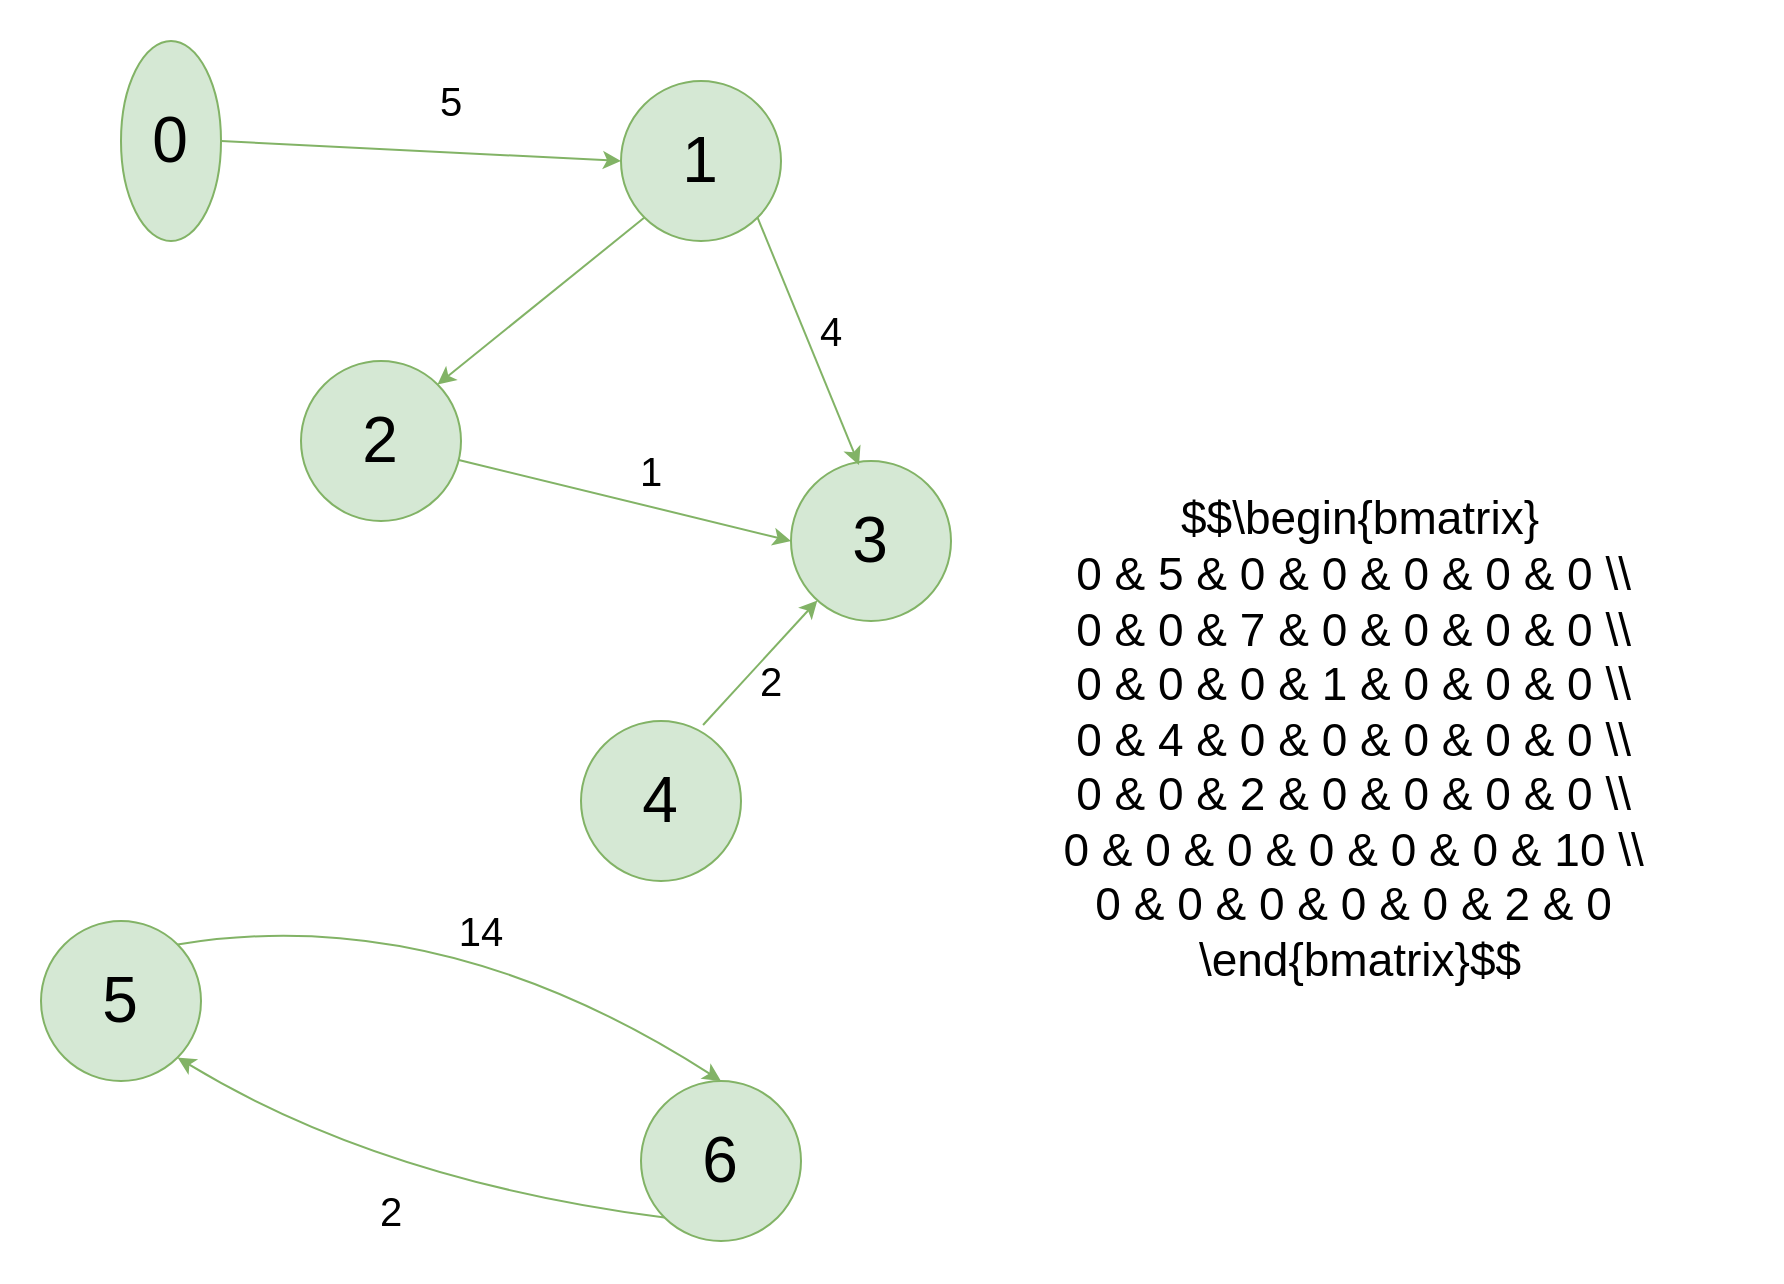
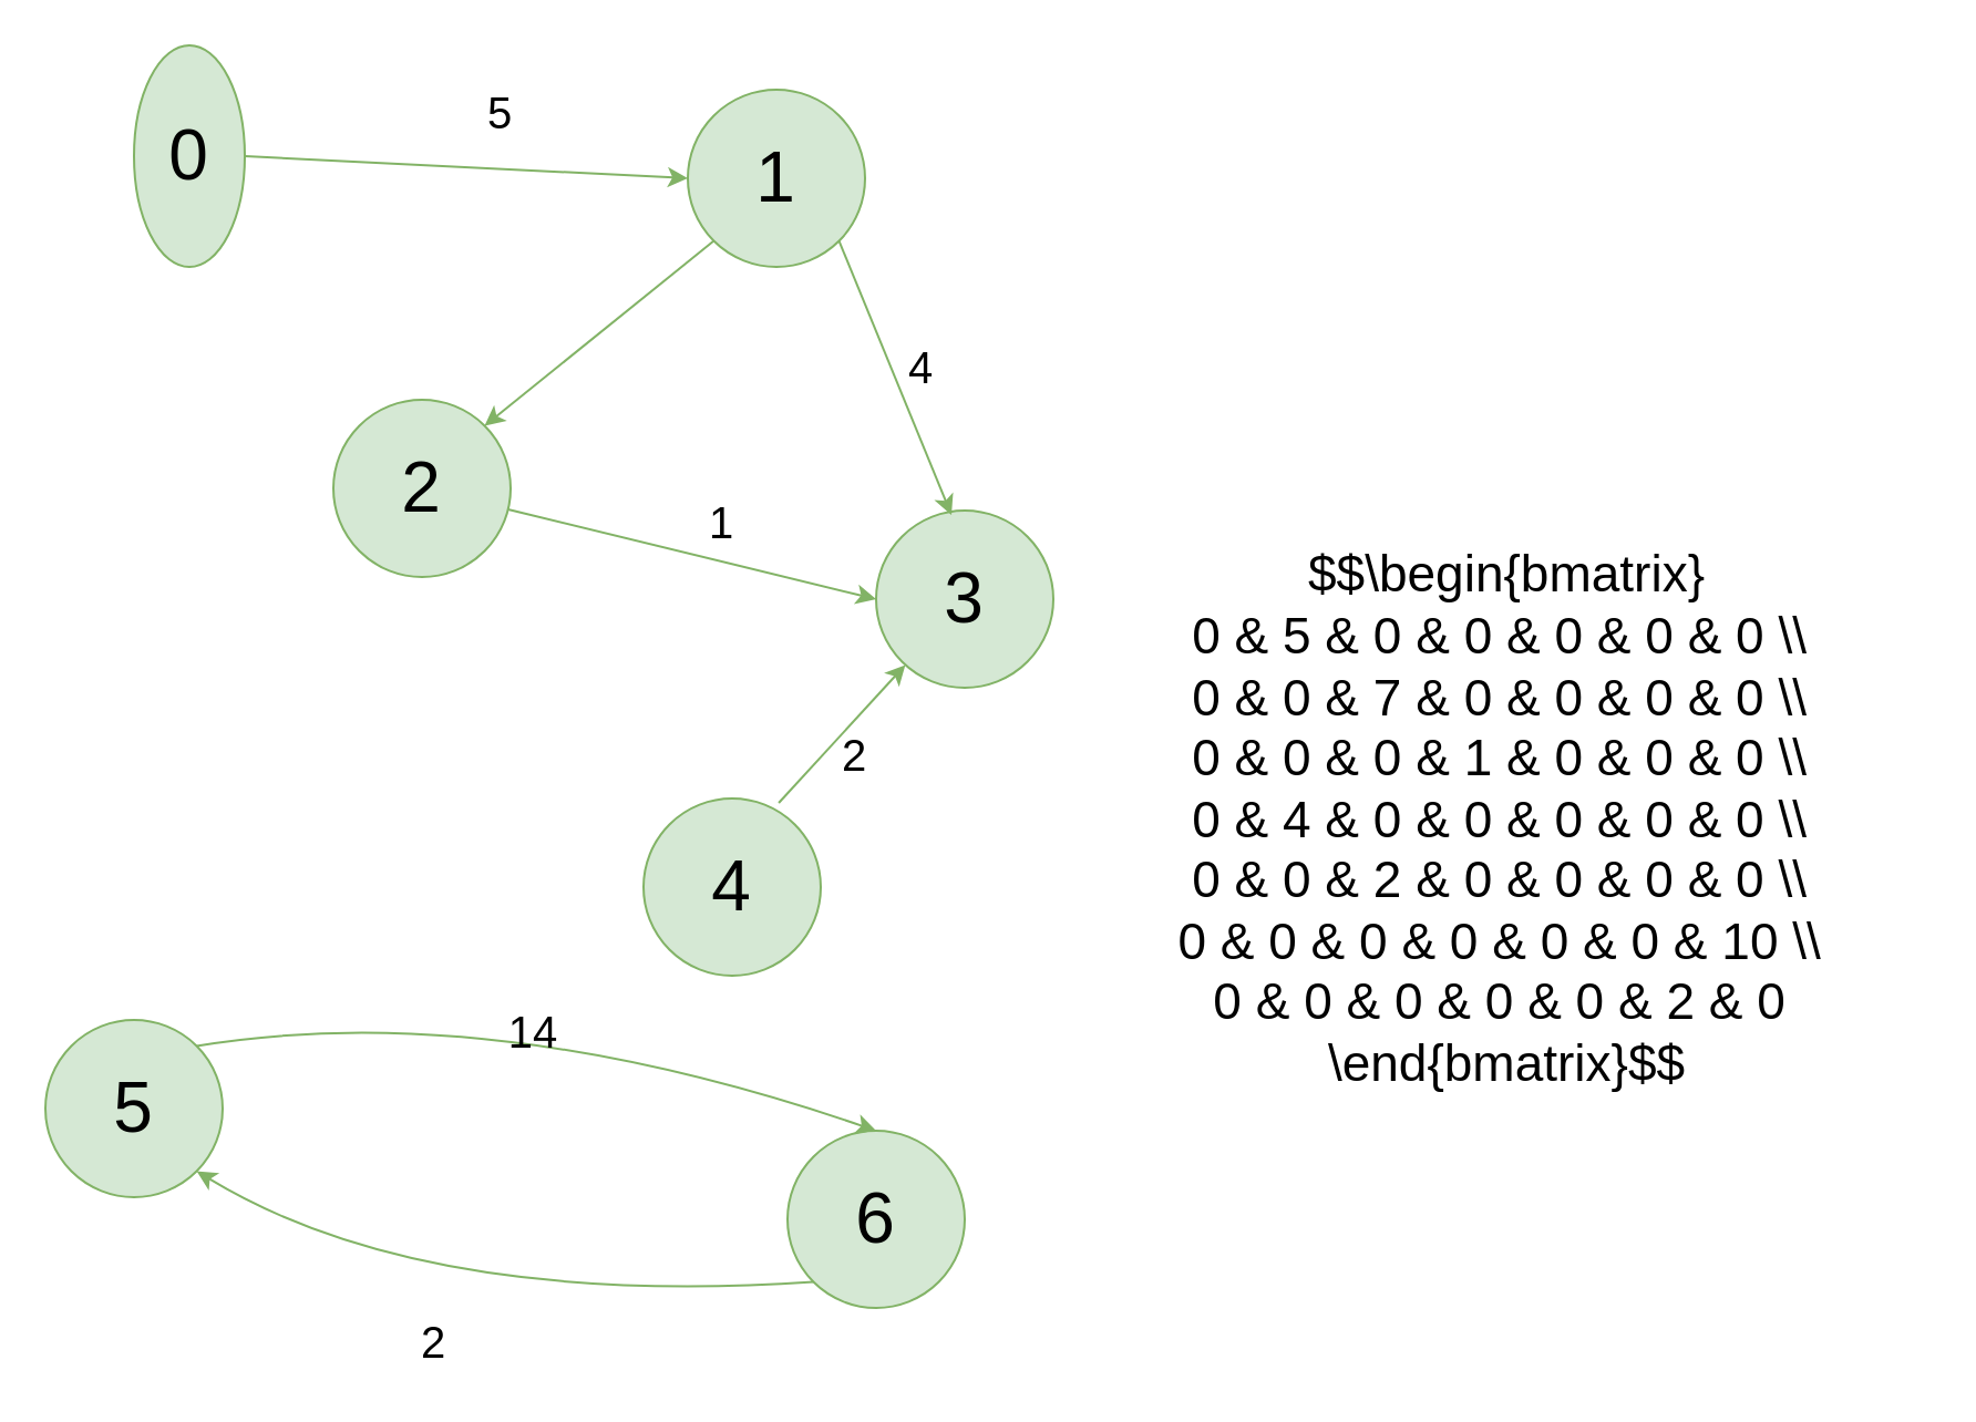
- <mxCell id="8" value="6" style="ellipse;whiteSpace=wrap;html=1;aspect=fixed;fontSize=32;fillColor=#d5e8d4;strokeColor=#82b366;" vertex="1" parent="1"><mxGeometry x="320" y="540" width="80" height="80" as="geometry" /></mxCell>
+ <mxCell id="8" value="6" style="ellipse;whiteSpace=wrap;html=1;aspect=fixed;fontSize=32;fillColor=#d5e8d4;strokeColor=#82b366;" vertex="1" parent="1"><mxGeometry x="355" y="510" width="80" height="80" as="geometry" /></mxCell>
